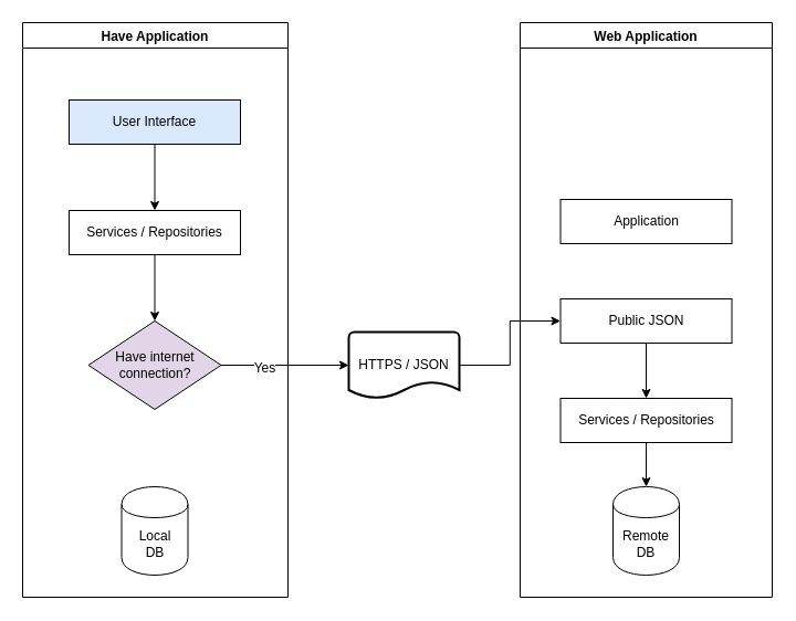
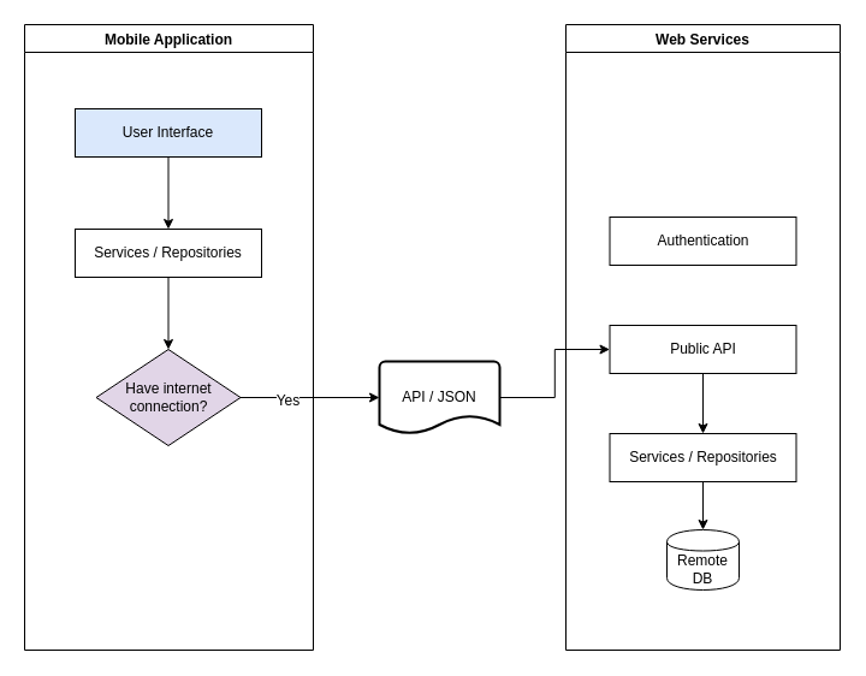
- <mxCell id="8" value="Have Application" style="swimlane;" vertex="1" parent="1"><mxGeometry x="20" y="20" width="240" height="520" as="geometry"><mxRectangle x="80" y="80" width="140" height="23" as="alternateBounds" /></mxGeometry></mxCell>
+ <mxCell id="8" value="Mobile Application" style="swimlane;" vertex="1" parent="1"><mxGeometry x="20" y="20" width="240" height="520" as="geometry"><mxRectangle x="80" y="80" width="140" height="23" as="alternateBounds" /></mxGeometry></mxCell>
- <mxCell id="17" value="Web Application" style="swimlane;" vertex="1" parent="1"><mxGeometry x="470" y="20" width="228" height="520" as="geometry" /></mxCell>
+ <mxCell id="17" value="Web Services" style="swimlane;" vertex="1" parent="1"><mxGeometry x="470" y="20" width="228" height="520" as="geometry" /></mxCell>
- <mxCell id="18" value="Application" style="rounded=0;whiteSpace=wrap;html=1;" vertex="1" parent="17"><mxGeometry x="36.5" y="160" width="155" height="40" as="geometry" /></mxCell>
+ <mxCell id="18" value="Authentication" style="rounded=0;whiteSpace=wrap;html=1;" vertex="1" parent="17"><mxGeometry x="36.5" y="160" width="155" height="40" as="geometry" /></mxCell>
- <mxCell id="20" value="Public JSON" style="rounded=0;whiteSpace=wrap;html=1;" vertex="1" parent="17"><mxGeometry x="36.5" y="250" width="155" height="40" as="geometry" /></mxCell>
+ <mxCell id="20" value="Public API" style="rounded=0;whiteSpace=wrap;html=1;" vertex="1" parent="17"><mxGeometry x="36.5" y="250" width="155" height="40" as="geometry" /></mxCell>
- <mxCell id="7" value="HTTPS / JSON" style="strokeWidth=2;html=1;shape=mxgraph.flowchart.document2;whiteSpace=wrap;size=0.25;" vertex="1" parent="1"><mxGeometry x="315" y="300" width="100" height="60" as="geometry" /></mxCell>
+ <mxCell id="7" value="API / JSON" style="strokeWidth=2;html=1;shape=mxgraph.flowchart.document2;whiteSpace=wrap;size=0.25;" vertex="1" parent="1"><mxGeometry x="315" y="300" width="100" height="60" as="geometry" /></mxCell>
- <mxCell id="14" value="Local&lt;br&gt;DB" style="shape=cylinder;whiteSpace=wrap;html=1;boundedLbl=1;backgroundOutline=1;" vertex="1" parent="8"><mxGeometry x="89.5" y="420" width="60" height="80" as="geometry" /></mxCell>
- <mxCell id="22" value="Remote&lt;br&gt;DB" style="shape=cylinder;whiteSpace=wrap;html=1;boundedLbl=1;backgroundOutline=1;" vertex="1" parent="17"><mxGeometry x="84" y="420" width="60" height="80" as="geometry" /></mxCell>
+ <mxCell id="22" value="Remote&lt;br&gt;DB" style="shape=cylinder;whiteSpace=wrap;html=1;boundedLbl=1;backgroundOutline=1;" vertex="1" parent="17"><mxGeometry x="84" y="420" width="60" height="50" as="geometry" /></mxCell>
